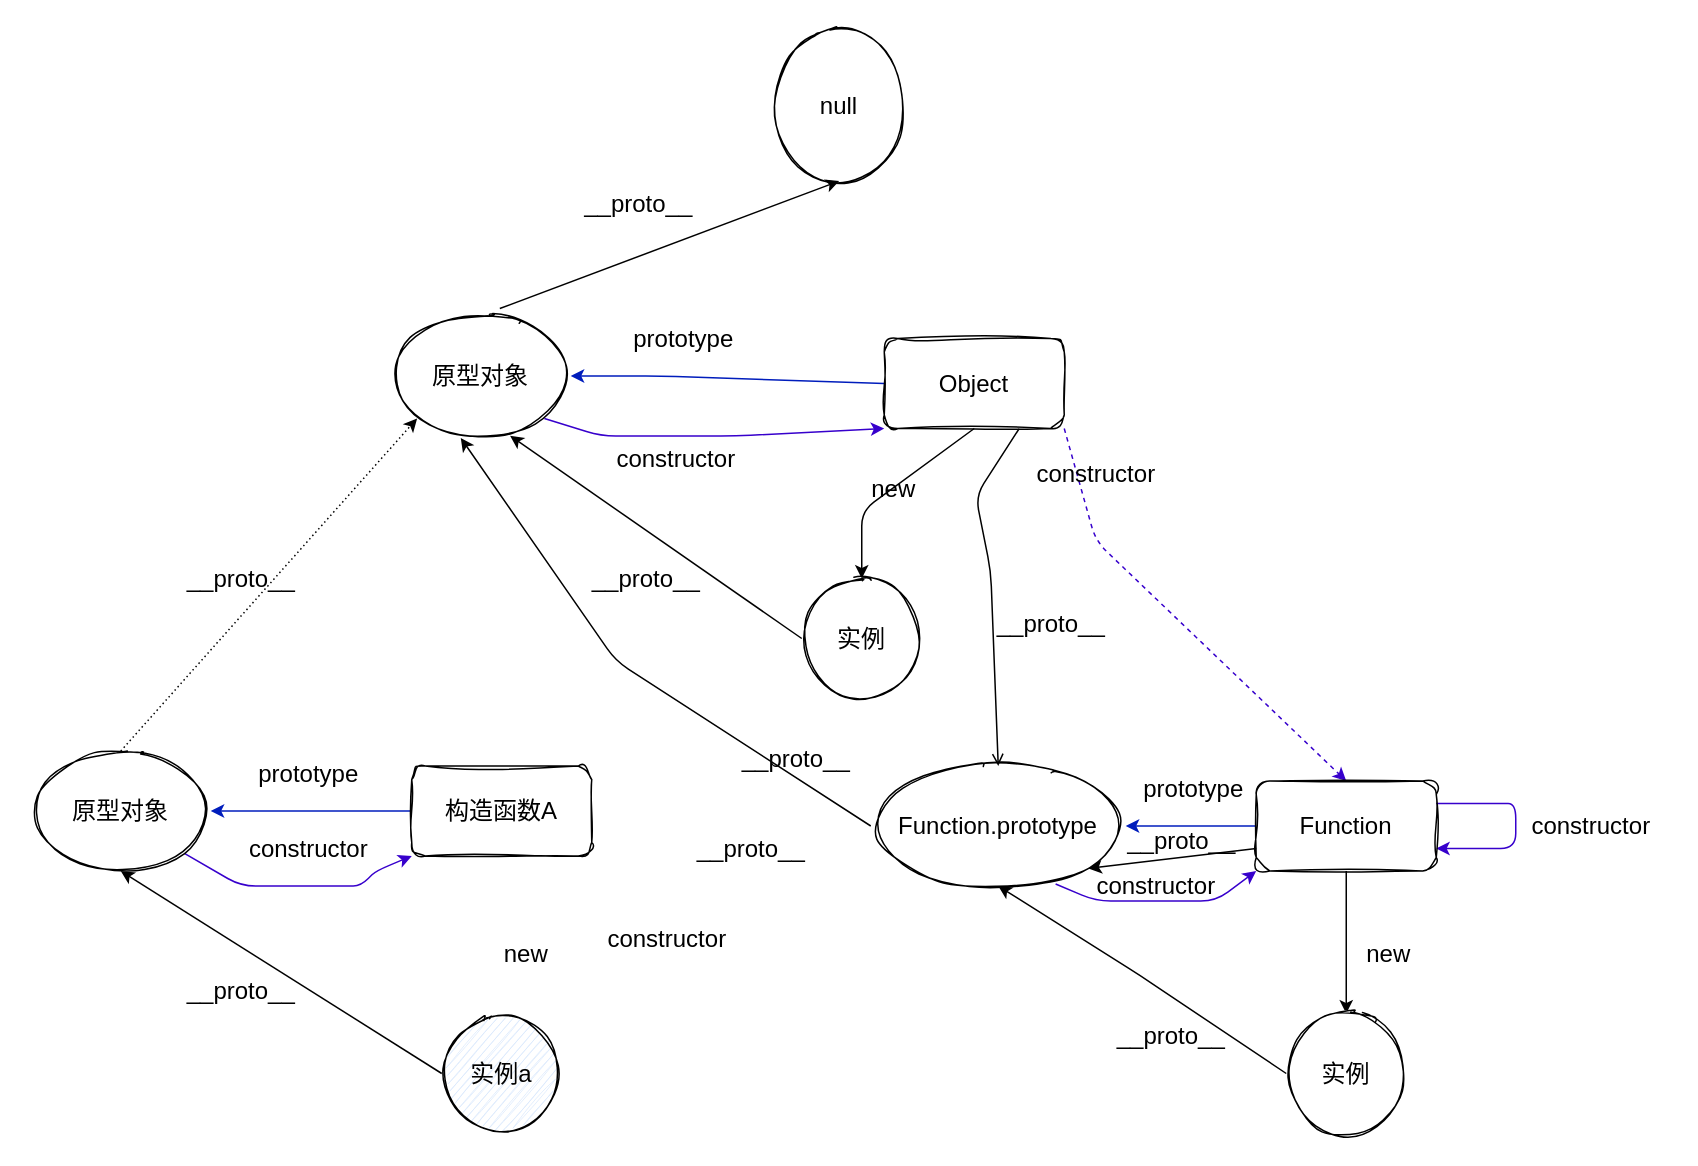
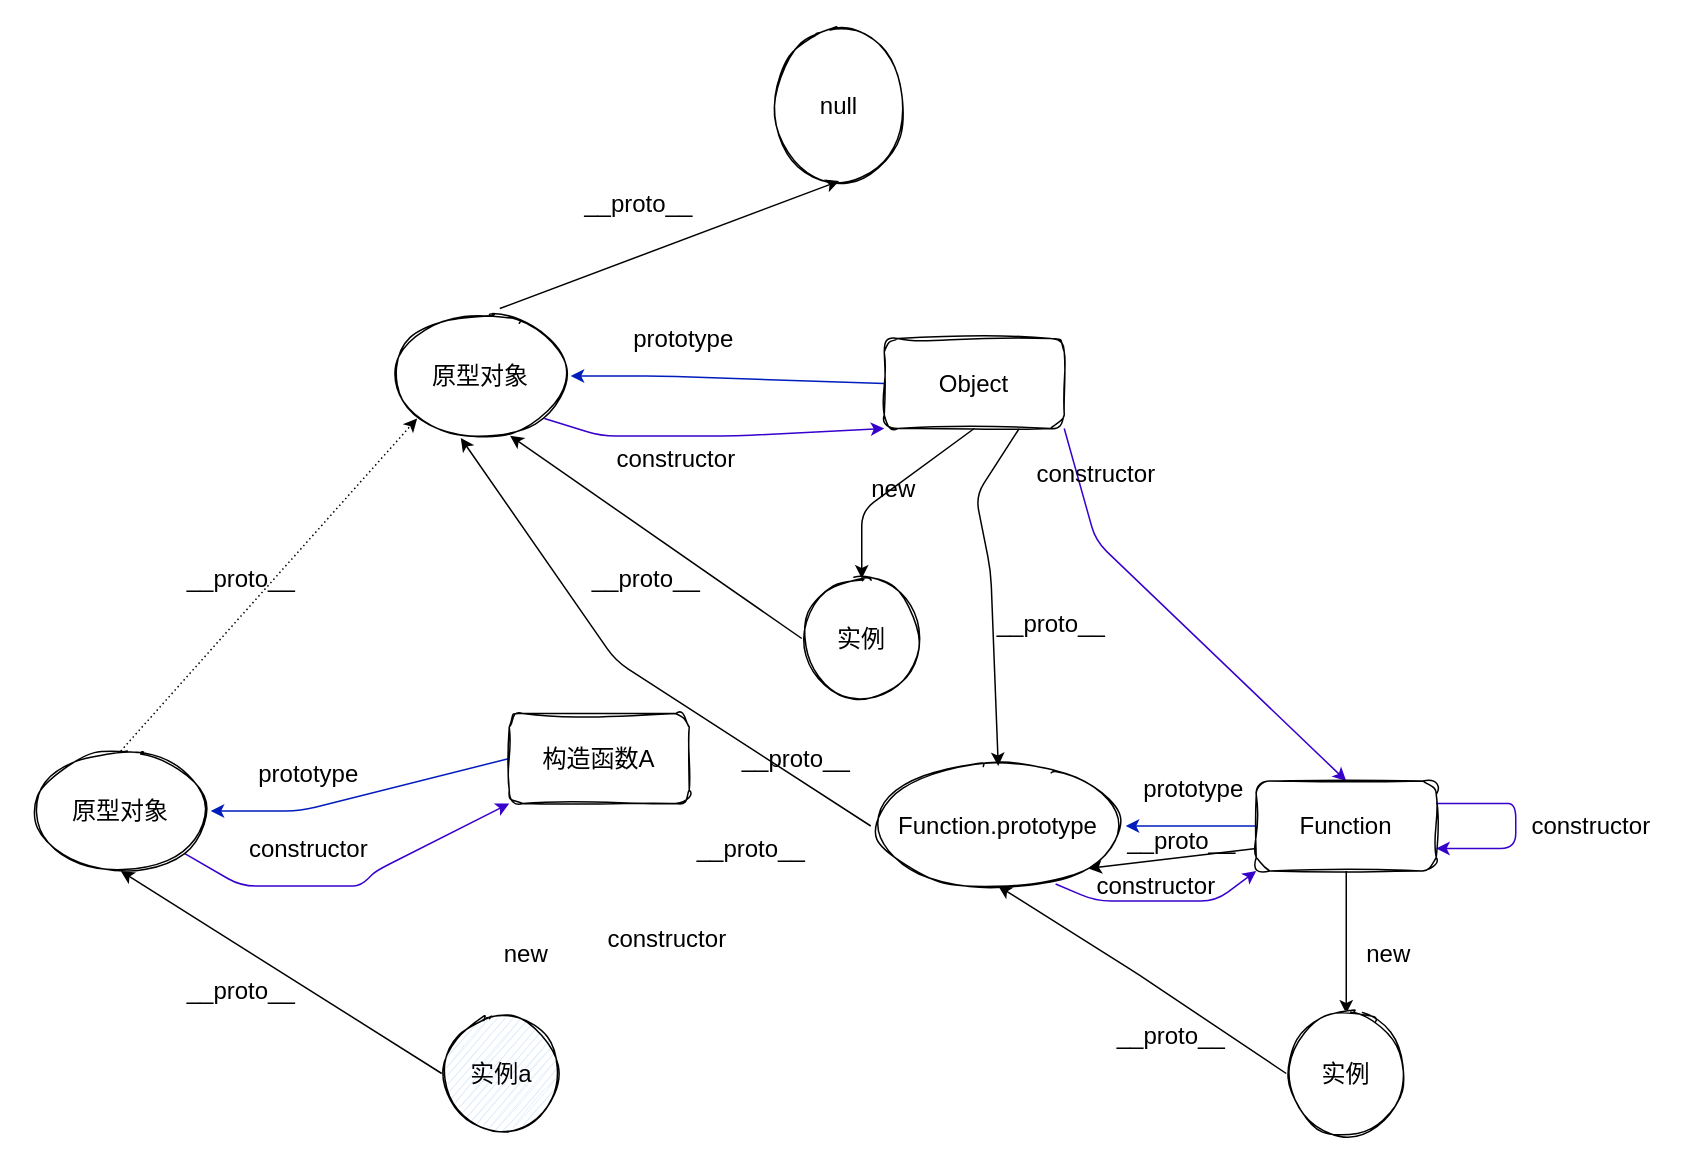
- <mxCell id="13" style="edgeStyle=none;html=1;exitX=1;exitY=1;exitDx=0;exitDy=0;entryX=0.5;entryY=0;entryDx=0;entryDy=0;fontSize=16;fillColor=#6a00ff;strokeColor=#3700CC;fontColor=#000;dashed=1;" edge="1" parent="1" source="15" target="32"><mxGeometry relative="1" as="geometry"><Array as="points"><mxPoint x="730" y="360" /></Array></mxGeometry></mxCell>
+ <mxCell id="13" style="edgeStyle=none;html=1;exitX=1;exitY=1;exitDx=0;exitDy=0;entryX=0.5;entryY=0;entryDx=0;entryDy=0;fontSize=16;fillColor=#6a00ff;strokeColor=#3700CC;fontColor=#000;" edge="1" parent="1" source="15" target="32"><mxGeometry relative="1" as="geometry"><Array as="points"><mxPoint x="730" y="360" /></Array></mxGeometry></mxCell>
- <mxCell id="14" style="edgeStyle=none;html=1;exitX=0.75;exitY=1;exitDx=0;exitDy=0;entryX=0.5;entryY=0;entryDx=0;entryDy=0;strokeColor=#000000;fontSize=16;fontColor=#000;endArrow=open;" edge="1" parent="1" source="15" target="37"><mxGeometry relative="1" as="geometry"><Array as="points"><mxPoint x="650" y="330" /><mxPoint x="660" y="380" /></Array></mxGeometry></mxCell>
+ <mxCell id="14" style="edgeStyle=none;html=1;exitX=0.75;exitY=1;exitDx=0;exitDy=0;entryX=0.5;entryY=0;entryDx=0;entryDy=0;strokeColor=#000000;fontSize=16;fontColor=#000;" edge="1" parent="1" source="15" target="37"><mxGeometry relative="1" as="geometry"><Array as="points"><mxPoint x="650" y="330" /><mxPoint x="660" y="380" /></Array></mxGeometry></mxCell>
- <mxCell id="3" value="&lt;font style=&quot;font-size: 16px;&quot;&gt;构造函数A&lt;/font&gt;" style="rounded=1;whiteSpace=wrap;html=1;sketch=1;curveFitting=1;jiggle=2;glass=0;shadow=0;fontColor=#000;fillColor=#fff;strokeColor=#000;" vertex="1" parent="1"><mxGeometry x="274" y="510" width="120" height="60" as="geometry" /></mxCell>
+ <mxCell id="3" value="&lt;font style=&quot;font-size: 16px;&quot;&gt;构造函数A&lt;/font&gt;" style="rounded=1;whiteSpace=wrap;html=1;sketch=1;curveFitting=1;jiggle=2;glass=0;shadow=0;fontColor=#000;fillColor=#fff;strokeColor=#000;" vertex="1" parent="1"><mxGeometry x="339" y="475" width="120" height="60" as="geometry" /></mxCell>
